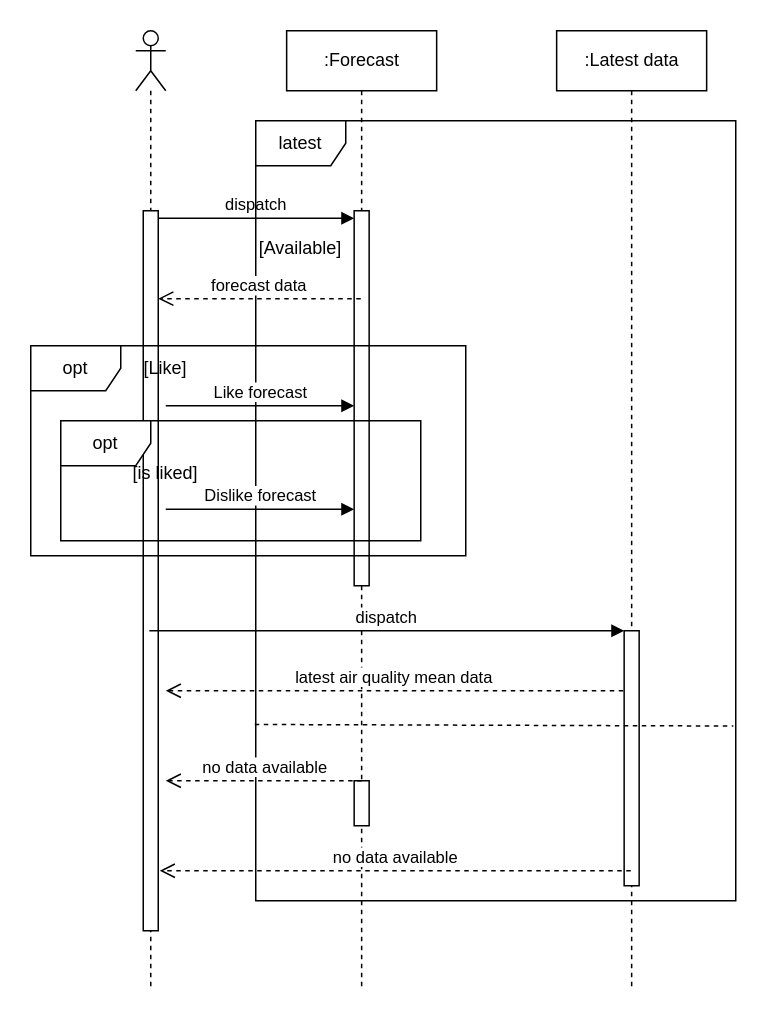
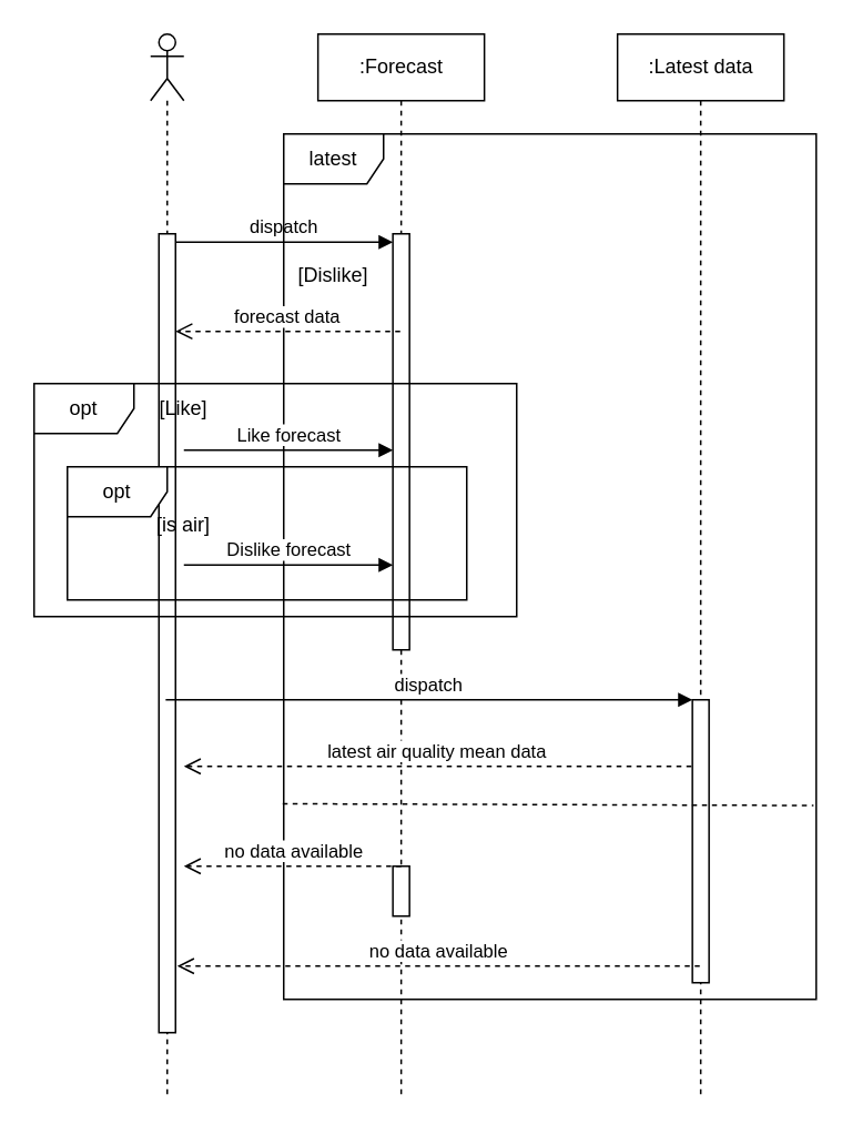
- <mxCell id="12" value="[Available]" style="text;html=1;align=center;verticalAlign=middle;whiteSpace=wrap;rounded=0;" vertex="1" parent="1"><mxGeometry x="170" y="150" width="60" height="30" as="geometry" /></mxCell>
+ <mxCell id="12" value="[Dislike]" style="text;html=1;align=center;verticalAlign=middle;whiteSpace=wrap;rounded=0;" vertex="1" parent="1"><mxGeometry x="170" y="150" width="60" height="30" as="geometry" /></mxCell>
- <mxCell id="18" value="[is liked]" style="text;html=1;align=center;verticalAlign=middle;whiteSpace=wrap;rounded=0;" vertex="1" parent="1"><mxGeometry x="80" y="300" width="60" height="30" as="geometry" /></mxCell>
+ <mxCell id="18" value="[is air]" style="text;html=1;align=center;verticalAlign=middle;whiteSpace=wrap;rounded=0;" vertex="1" parent="1"><mxGeometry x="80" y="300" width="60" height="30" as="geometry" /></mxCell>
